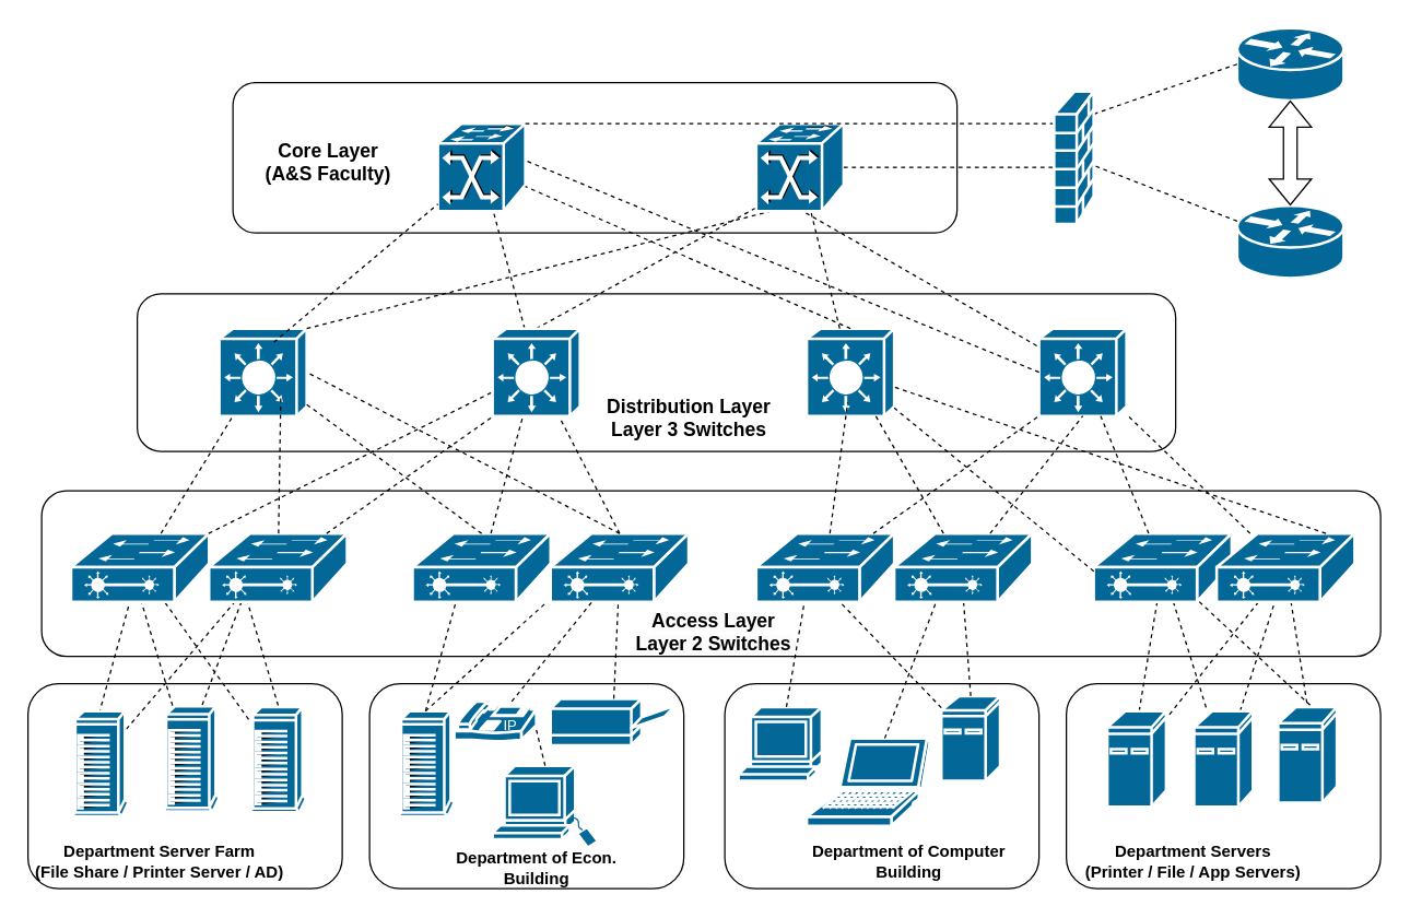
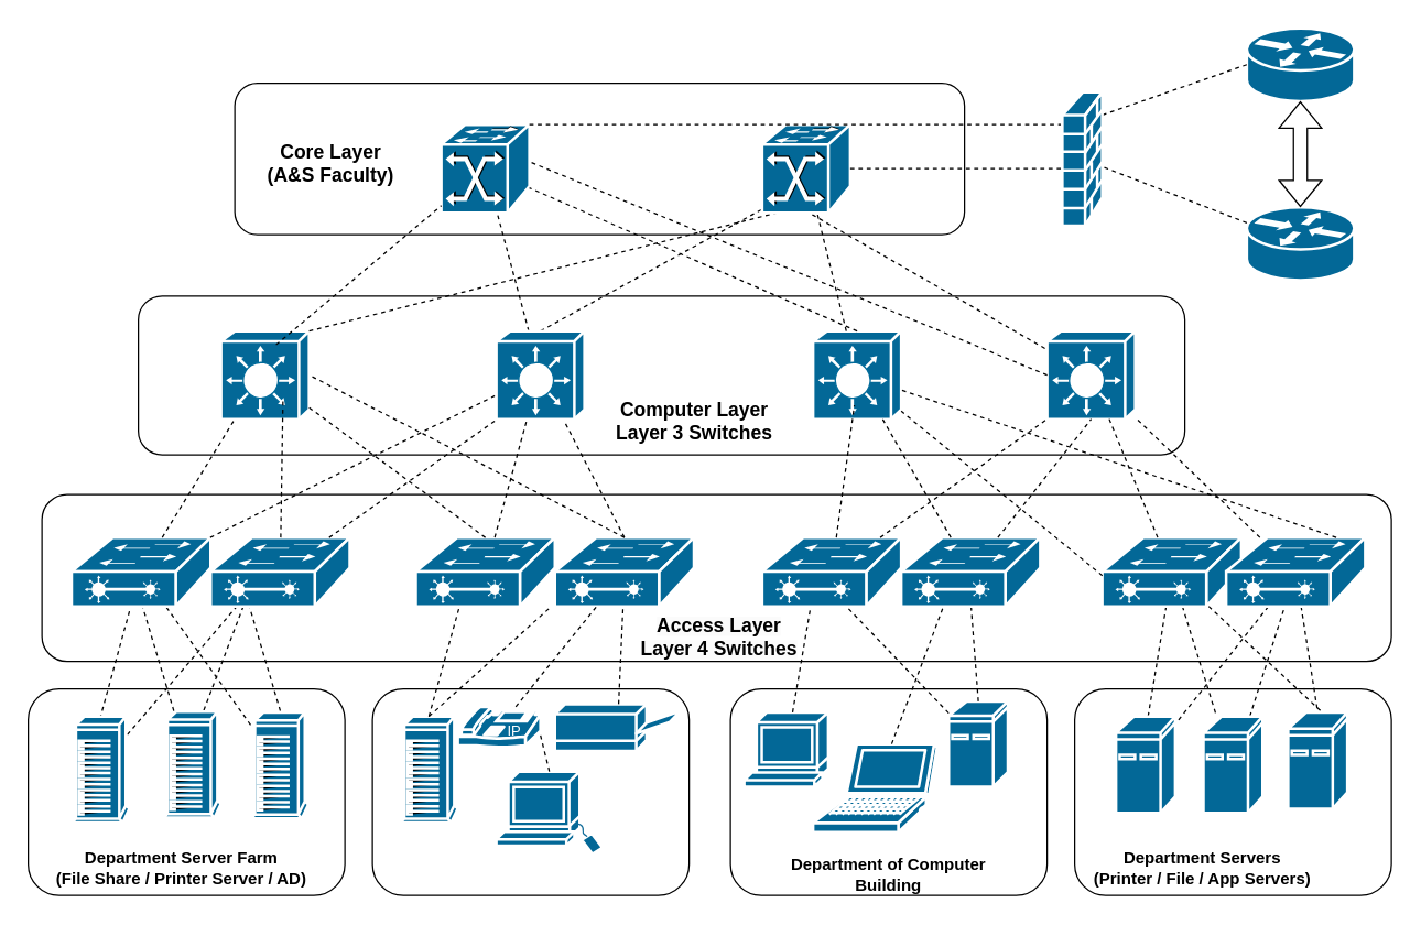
- <mxCell id="74" value="&lt;b&gt;&lt;font style=&quot;font-size: 14px;&quot;&gt;Distribution Layer&lt;br&gt;Layer 3 Switches&lt;br&gt;&lt;/font&gt;&lt;/b&gt;" style="text;html=1;strokeColor=none;fillColor=none;align=center;verticalAlign=middle;whiteSpace=wrap;rounded=0;" vertex="1" parent="1"><mxGeometry x="424" y="290" width="160" height="30.5" as="geometry" /></mxCell>
+ <mxCell id="74" value="&lt;b&gt;&lt;font style=&quot;font-size: 14px;&quot;&gt;Computer Layer&lt;br&gt;Layer 3 Switches&lt;br&gt;&lt;/font&gt;&lt;/b&gt;" style="text;html=1;strokeColor=none;fillColor=none;align=center;verticalAlign=middle;whiteSpace=wrap;rounded=0;" vertex="1" parent="1"><mxGeometry x="424" y="290" width="160" height="30.5" as="geometry" /></mxCell>
- <mxCell id="21" value="&lt;br&gt;&lt;b style=&quot;border-color: var(--border-color); color: rgb(0, 0, 0); font-family: Helvetica; font-size: 12px; font-style: normal; font-variant-ligatures: normal; font-variant-caps: normal; letter-spacing: normal; orphans: 2; text-align: center; text-indent: 0px; text-transform: none; widows: 2; word-spacing: 0px; -webkit-text-stroke-width: 0px; background-color: rgb(251, 251, 251); text-decoration-thickness: initial; text-decoration-style: initial; text-decoration-color: initial;&quot;&gt;&lt;font style=&quot;border-color: var(--border-color); font-size: 14px;&quot;&gt;Access Layer&lt;br&gt;Layer 2 Switches&lt;/font&gt;&lt;/b&gt;" style="text;html=1;strokeColor=none;fillColor=none;align=center;verticalAlign=middle;whiteSpace=wrap;rounded=0;" vertex="1" parent="1"><mxGeometry x="452" y="440" width="140" height="30" as="geometry" /></mxCell>
+ <mxCell id="21" value="&lt;br&gt;&lt;b style=&quot;border-color: var(--border-color); color: rgb(0, 0, 0); font-family: Helvetica; font-size: 12px; font-style: normal; font-variant-ligatures: normal; font-variant-caps: normal; letter-spacing: normal; orphans: 2; text-align: center; text-indent: 0px; text-transform: none; widows: 2; word-spacing: 0px; -webkit-text-stroke-width: 0px; background-color: rgb(251, 251, 251); text-decoration-thickness: initial; text-decoration-style: initial; text-decoration-color: initial;&quot;&gt;&lt;font style=&quot;border-color: var(--border-color); font-size: 14px;&quot;&gt;Access Layer&lt;br&gt;Layer 4 Switches&lt;/font&gt;&lt;/b&gt;" style="text;html=1;strokeColor=none;fillColor=none;align=center;verticalAlign=middle;whiteSpace=wrap;rounded=0;" vertex="1" parent="1"><mxGeometry x="452" y="440" width="140" height="30" as="geometry" /></mxCell>
- <mxCell id="20" value="&lt;b&gt;Department Server Farm&lt;br&gt;(File Share / Printer Server / AD)&lt;/b&gt;" style="text;html=1;strokeColor=none;fillColor=none;align=center;verticalAlign=middle;whiteSpace=wrap;rounded=0;" vertex="1" parent="1"><mxGeometry x="24" y="615" width="185" height="30" as="geometry" /></mxCell>
+ <mxCell id="20" value="&lt;b&gt;Department Server Farm&lt;br&gt;(File Share / Printer Server / AD)&lt;/b&gt;" style="text;html=1;strokeColor=none;fillColor=none;align=center;verticalAlign=middle;whiteSpace=wrap;rounded=0;" vertex="1" parent="1"><mxGeometry x="39" y="615" width="185" height="30" as="geometry" /></mxCell>
- <mxCell id="30" value="&lt;b&gt;Department of Computer Building&lt;/b&gt;" style="text;html=1;strokeColor=none;fillColor=none;align=center;verticalAlign=middle;whiteSpace=wrap;rounded=0;" vertex="1" parent="1"><mxGeometry x="590" y="615" width="150" height="30" as="geometry" /></mxCell>
+ <mxCell id="30" value="&lt;b&gt;Department of Computer Building&lt;/b&gt;" style="text;html=1;strokeColor=none;fillColor=none;align=center;verticalAlign=middle;whiteSpace=wrap;rounded=0;" vertex="1" parent="1"><mxGeometry x="570" y="620" width="150" height="30" as="geometry" /></mxCell>
- <mxCell id="23" value="&lt;b&gt;Department of Econ. Building&lt;/b&gt;" style="text;html=1;strokeColor=none;fillColor=none;align=center;verticalAlign=middle;whiteSpace=wrap;rounded=0;" vertex="1" parent="1"><mxGeometry x="324.5" y="620" width="135" height="30" as="geometry" /></mxCell>
